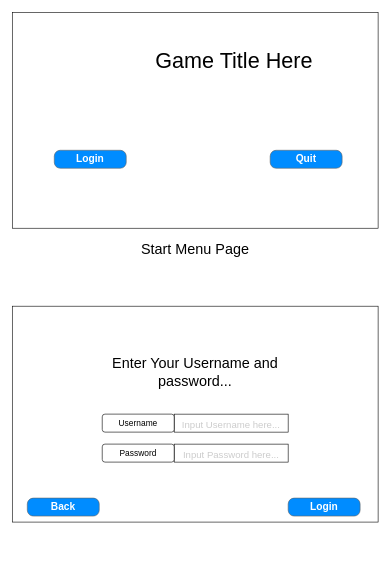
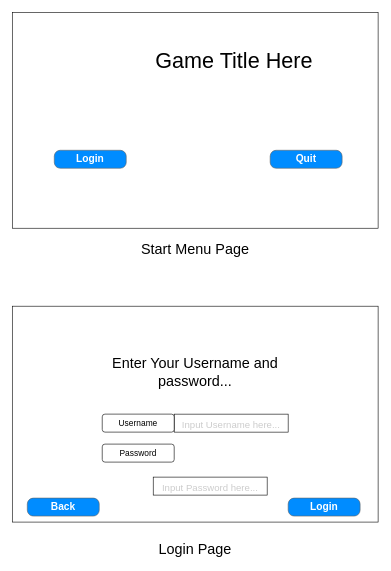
- <mxCell id="14" value="&lt;font color=&quot;#cccccc&quot; size=&quot;3&quot;&gt;Input Password here...&lt;/font&gt;" style="rounded=0;whiteSpace=wrap;html=1;fontSize=24;" parent="1" vertex="1"><mxGeometry x="290" y="740" width="190" height="30" as="geometry" /></mxCell>
+ <mxCell id="14" value="&lt;font color=&quot;#cccccc&quot; size=&quot;3&quot;&gt;Input Password here...&lt;/font&gt;" style="rounded=0;whiteSpace=wrap;html=1;fontSize=24;" parent="1" vertex="1"><mxGeometry x="255" y="795" width="190" height="30" as="geometry" /></mxCell>
+ <mxCell id="11" value="&lt;span style=&quot;font-size: 24px;&quot;&gt;Login Page&lt;/span&gt;" style="text;html=1;strokeColor=none;fillColor=none;align=center;verticalAlign=middle;whiteSpace=wrap;rounded=0;fontSize=36;" parent="1" vertex="1"><mxGeometry x="20" y="890" width="610" height="40" as="geometry" /></mxCell>
